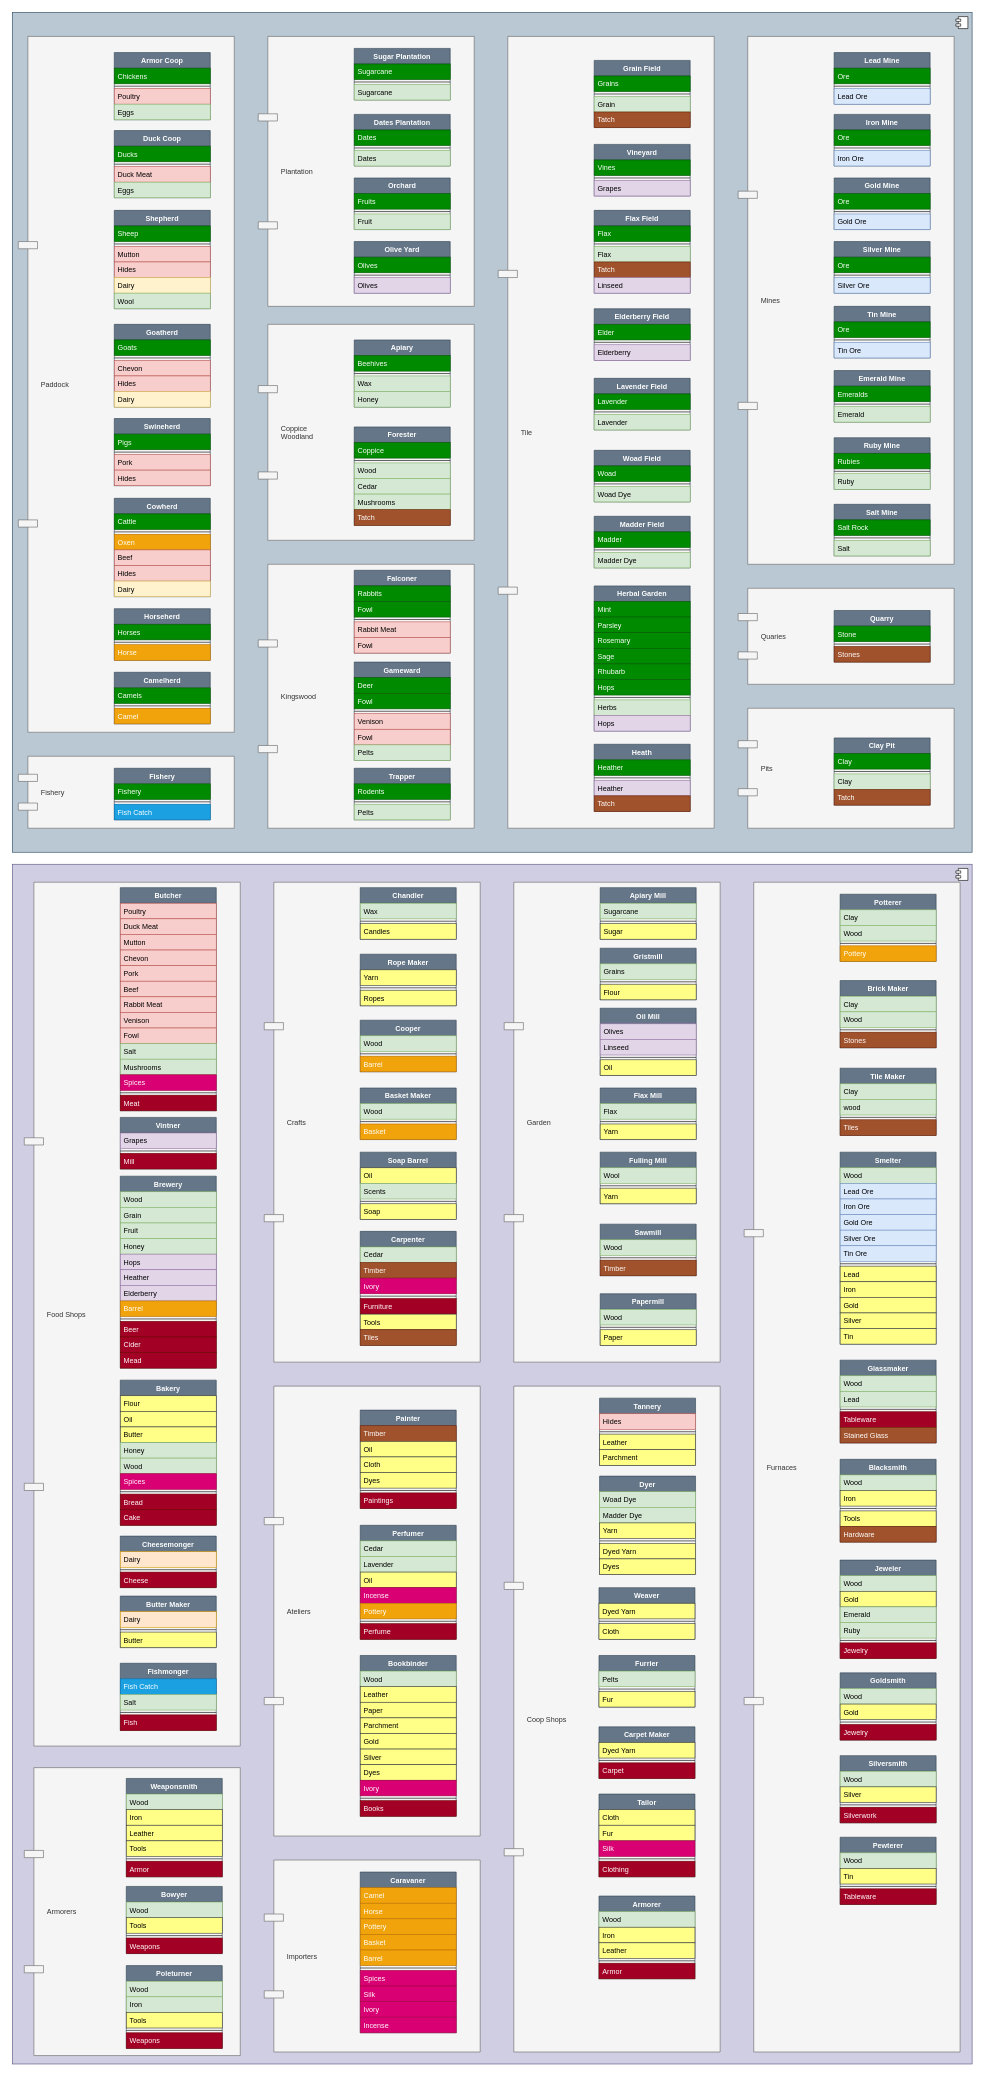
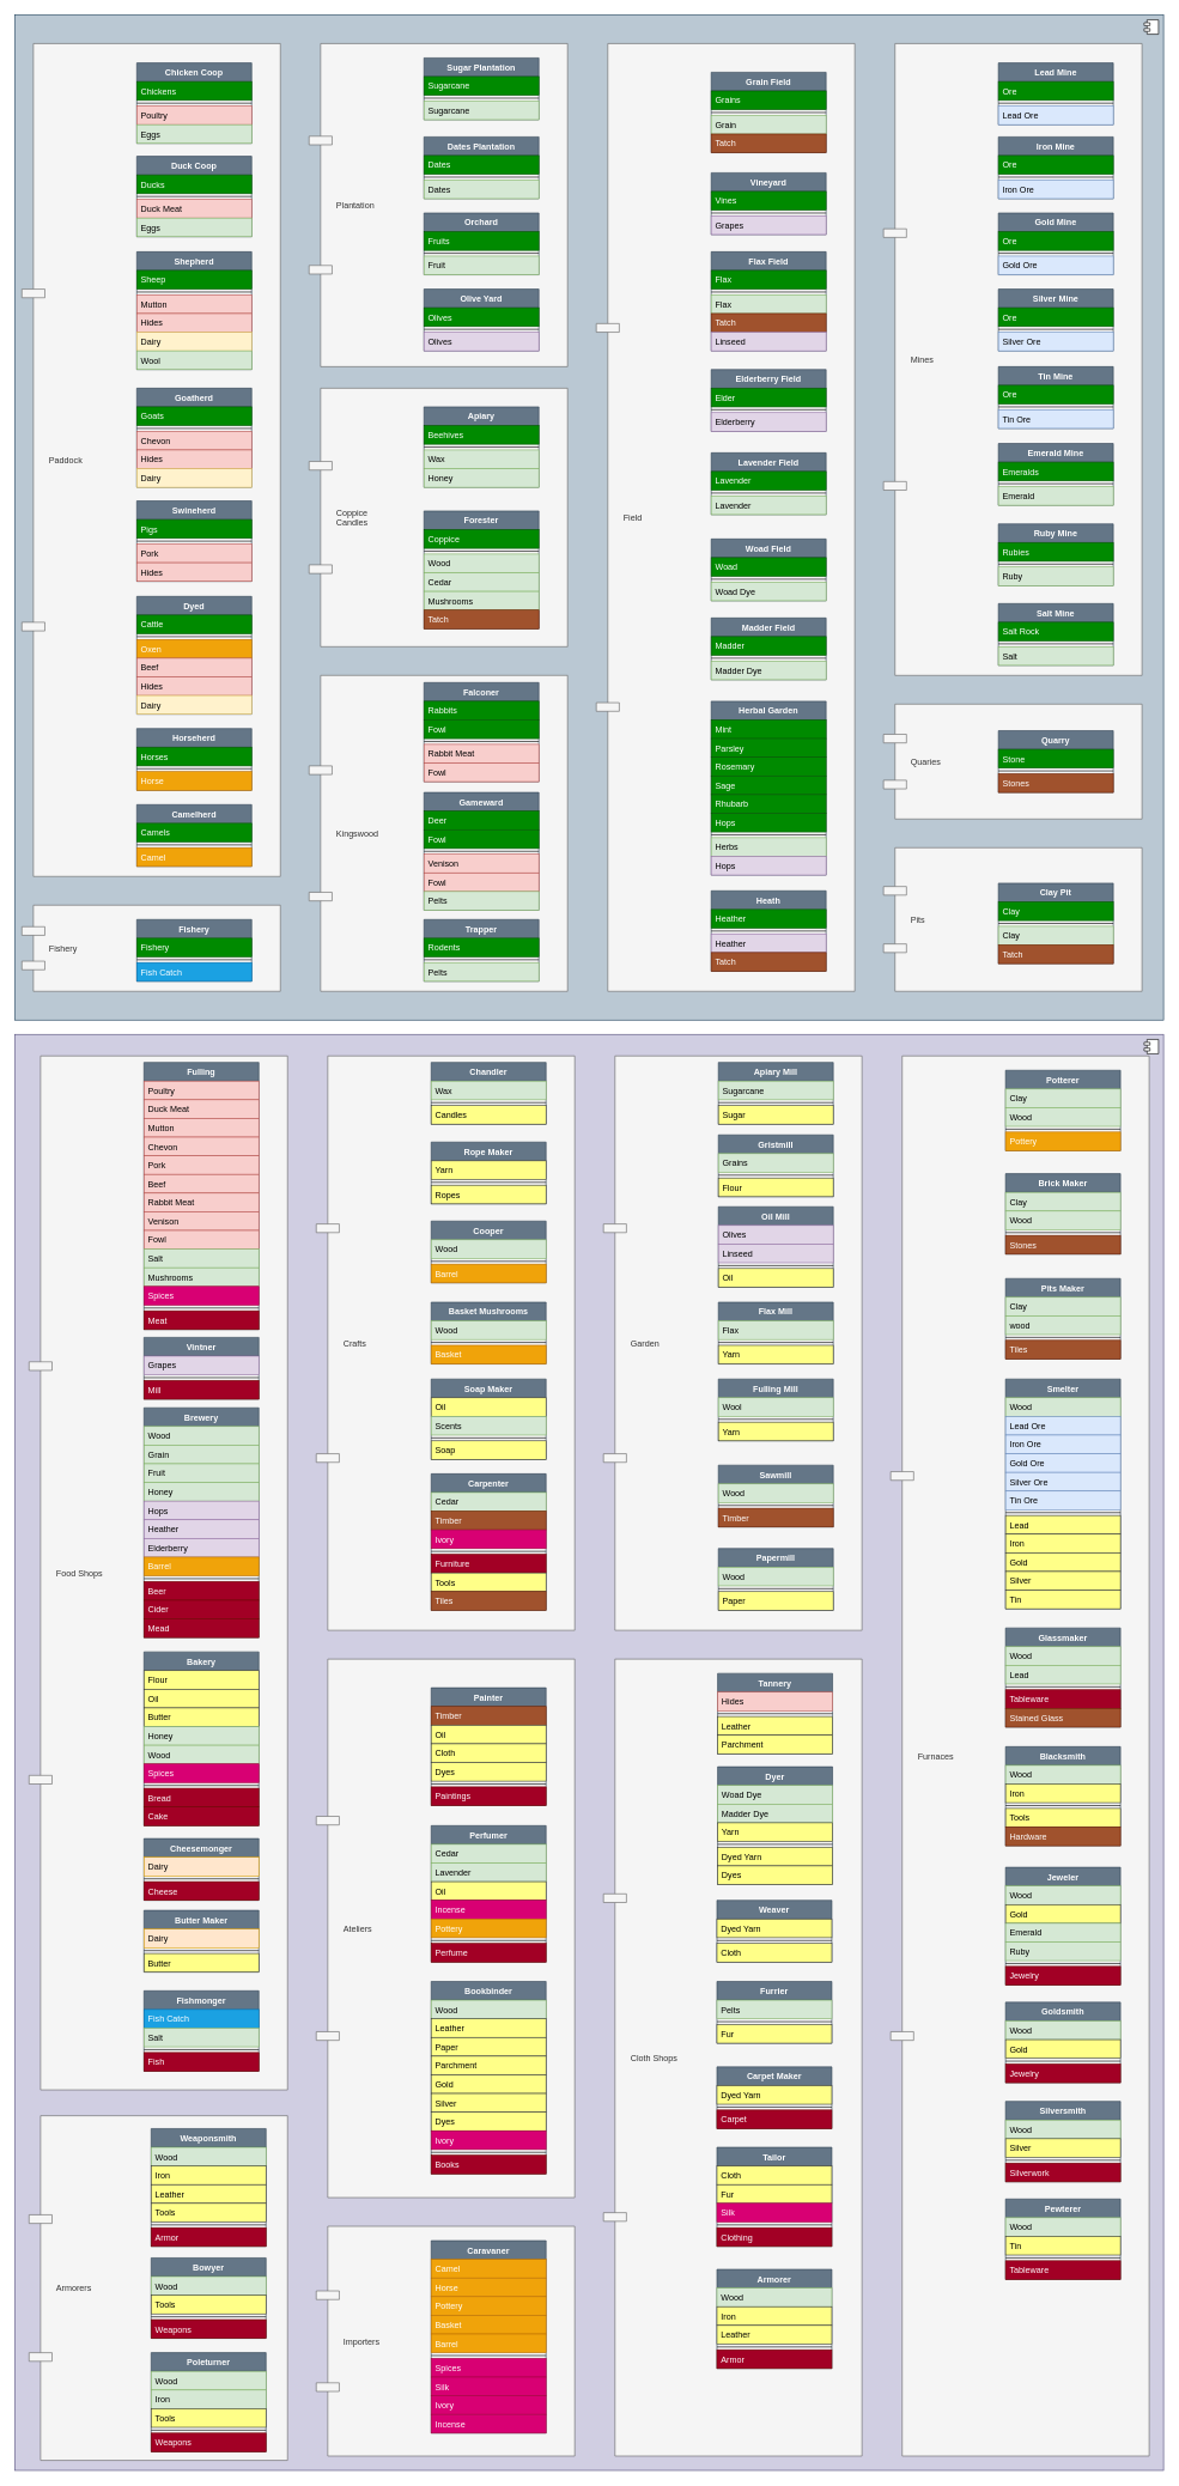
- <mxCell id="335" value="Armor Coop" style="swimlane;fontStyle=1;align=center;verticalAlign=top;childLayout=stackLayout;horizontal=1;startSize=26;horizontalStack=0;resizeParent=1;resizeParentMax=0;resizeLast=0;collapsible=1;marginBottom=0;fillColor=#647687;strokeColor=#314354;fontColor=#ffffff;" vertex="1" parent="278"><mxGeometry x="170" y="67" width="160" height="112" as="geometry" /></mxCell>
+ <mxCell id="335" value="Chicken Coop" style="swimlane;fontStyle=1;align=center;verticalAlign=top;childLayout=stackLayout;horizontal=1;startSize=26;horizontalStack=0;resizeParent=1;resizeParentMax=0;resizeLast=0;collapsible=1;marginBottom=0;fillColor=#647687;strokeColor=#314354;fontColor=#ffffff;" vertex="1" parent="278"><mxGeometry x="170" y="67" width="160" height="112" as="geometry" /></mxCell>
- <mxCell id="284" value="Coppice&#10;Woodland" style="shape=component;align=left;spacingLeft=36;fillColor=#f5f5f5;strokeColor=#666666;fontColor=#333333;" vertex="1" parent="278"><mxGeometry x="410" y="520" width="360" height="360" as="geometry" /></mxCell>
+ <mxCell id="284" value="Coppice&#10;Candles" style="shape=component;align=left;spacingLeft=36;fillColor=#f5f5f5;strokeColor=#666666;fontColor=#333333;" vertex="1" parent="278"><mxGeometry x="410" y="520" width="360" height="360" as="geometry" /></mxCell>
- <mxCell id="280" value="Tile" style="shape=component;align=left;spacingLeft=36;fillColor=#f5f5f5;strokeColor=#666666;fontColor=#333333;" vertex="1" parent="278"><mxGeometry x="810" y="40" width="360" height="1320" as="geometry" /></mxCell>
+ <mxCell id="280" value="Field" style="shape=component;align=left;spacingLeft=36;fillColor=#f5f5f5;strokeColor=#666666;fontColor=#333333;" vertex="1" parent="278"><mxGeometry x="810" y="40" width="360" height="1320" as="geometry" /></mxCell>
- <mxCell id="323" value="Cowherd" style="swimlane;fontStyle=1;align=center;verticalAlign=top;childLayout=stackLayout;horizontal=1;startSize=26;horizontalStack=0;resizeParent=1;resizeParentMax=0;resizeLast=0;collapsible=1;marginBottom=0;fillColor=#647687;strokeColor=#314354;fontColor=#ffffff;" vertex="1" parent="278"><mxGeometry x="170" y="810" width="160" height="164" as="geometry" /></mxCell>
+ <mxCell id="323" value="Dyed" style="swimlane;fontStyle=1;align=center;verticalAlign=top;childLayout=stackLayout;horizontal=1;startSize=26;horizontalStack=0;resizeParent=1;resizeParentMax=0;resizeLast=0;collapsible=1;marginBottom=0;fillColor=#647687;strokeColor=#314354;fontColor=#ffffff;" vertex="1" parent="278"><mxGeometry x="170" y="810" width="160" height="164" as="geometry" /></mxCell>
- <mxCell id="155" value="Butcher" style="swimlane;fontStyle=1;align=center;verticalAlign=top;childLayout=stackLayout;horizontal=1;startSize=26;horizontalStack=0;resizeParent=1;resizeParentMax=0;resizeLast=0;collapsible=1;marginBottom=0;fillColor=#647687;strokeColor=#314354;fontColor=#ffffff;" vertex="1" parent="2"><mxGeometry x="180" y="39" width="160" height="372" as="geometry" /></mxCell>
+ <mxCell id="155" value="Fulling" style="swimlane;fontStyle=1;align=center;verticalAlign=top;childLayout=stackLayout;horizontal=1;startSize=26;horizontalStack=0;resizeParent=1;resizeParentMax=0;resizeLast=0;collapsible=1;marginBottom=0;fillColor=#647687;strokeColor=#314354;fontColor=#ffffff;" vertex="1" parent="2"><mxGeometry x="180" y="39" width="160" height="372" as="geometry" /></mxCell>
- <mxCell id="86" value="Tile Maker" style="swimlane;fontStyle=1;align=center;verticalAlign=top;childLayout=stackLayout;horizontal=1;startSize=26;horizontalStack=0;resizeParent=1;resizeParentMax=0;resizeLast=0;collapsible=1;marginBottom=0;fillColor=#647687;strokeColor=#314354;fontColor=#ffffff;" vertex="1" parent="2"><mxGeometry x="1380" y="340" width="160" height="112" as="geometry" /></mxCell>
+ <mxCell id="86" value="Pits Maker" style="swimlane;fontStyle=1;align=center;verticalAlign=top;childLayout=stackLayout;horizontal=1;startSize=26;horizontalStack=0;resizeParent=1;resizeParentMax=0;resizeLast=0;collapsible=1;marginBottom=0;fillColor=#647687;strokeColor=#314354;fontColor=#ffffff;" vertex="1" parent="2"><mxGeometry x="1380" y="340" width="160" height="112" as="geometry" /></mxCell>
- <mxCell id="45" value="Basket Maker" style="swimlane;fontStyle=1;align=center;verticalAlign=top;childLayout=stackLayout;horizontal=1;startSize=26;horizontalStack=0;resizeParent=1;resizeParentMax=0;resizeLast=0;collapsible=1;marginBottom=0;fillColor=#647687;strokeColor=#314354;fontColor=#ffffff;" vertex="1" parent="2"><mxGeometry x="580" y="373" width="160" height="86" as="geometry" /></mxCell>
+ <mxCell id="45" value="Basket Mushrooms" style="swimlane;fontStyle=1;align=center;verticalAlign=top;childLayout=stackLayout;horizontal=1;startSize=26;horizontalStack=0;resizeParent=1;resizeParentMax=0;resizeLast=0;collapsible=1;marginBottom=0;fillColor=#647687;strokeColor=#314354;fontColor=#ffffff;" vertex="1" parent="2"><mxGeometry x="580" y="373" width="160" height="86" as="geometry" /></mxCell>
- <mxCell id="36" value="Soap Barrel" style="swimlane;fontStyle=1;align=center;verticalAlign=top;childLayout=stackLayout;horizontal=1;startSize=26;horizontalStack=0;resizeParent=1;resizeParentMax=0;resizeLast=0;collapsible=1;marginBottom=0;fillColor=#647687;strokeColor=#314354;fontColor=#ffffff;" vertex="1" parent="2"><mxGeometry x="580" y="480" width="160" height="112" as="geometry" /></mxCell>
+ <mxCell id="36" value="Soap Maker" style="swimlane;fontStyle=1;align=center;verticalAlign=top;childLayout=stackLayout;horizontal=1;startSize=26;horizontalStack=0;resizeParent=1;resizeParentMax=0;resizeLast=0;collapsible=1;marginBottom=0;fillColor=#647687;strokeColor=#314354;fontColor=#ffffff;" vertex="1" parent="2"><mxGeometry x="580" y="480" width="160" height="112" as="geometry" /></mxCell>
- <mxCell id="57" value="Coop Shops" style="shape=component;align=left;spacingLeft=36;fillColor=#f5f5f5;strokeColor=#666666;fontColor=#333333;" vertex="1" parent="2"><mxGeometry x="820" y="870" width="360" height="1110" as="geometry" /></mxCell>
+ <mxCell id="57" value="Cloth Shops" style="shape=component;align=left;spacingLeft=36;fillColor=#f5f5f5;strokeColor=#666666;fontColor=#333333;" vertex="1" parent="2"><mxGeometry x="820" y="870" width="360" height="1110" as="geometry" /></mxCell>
